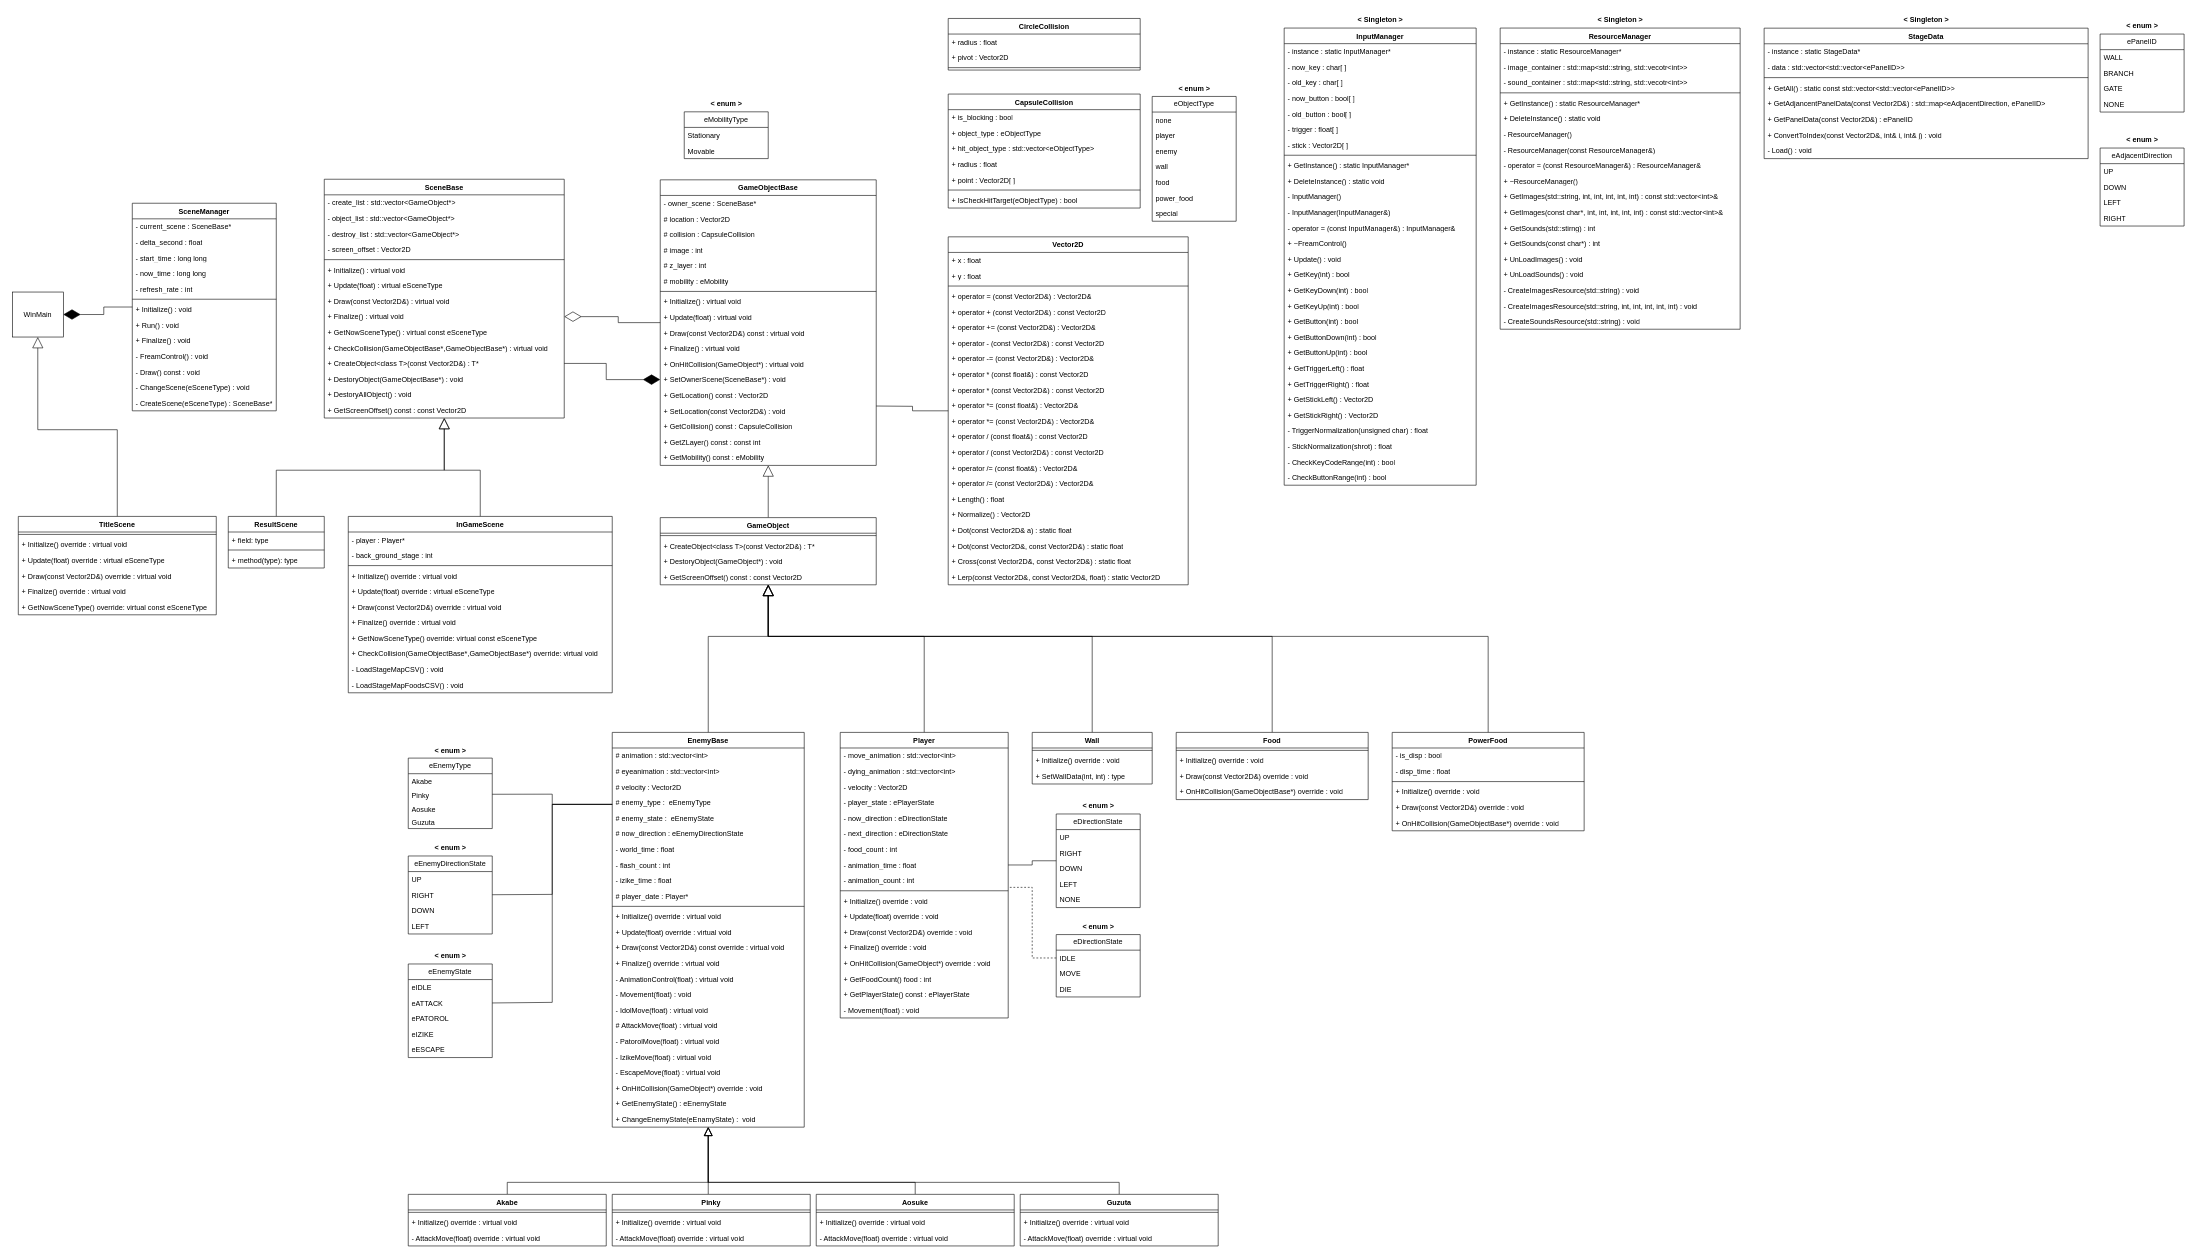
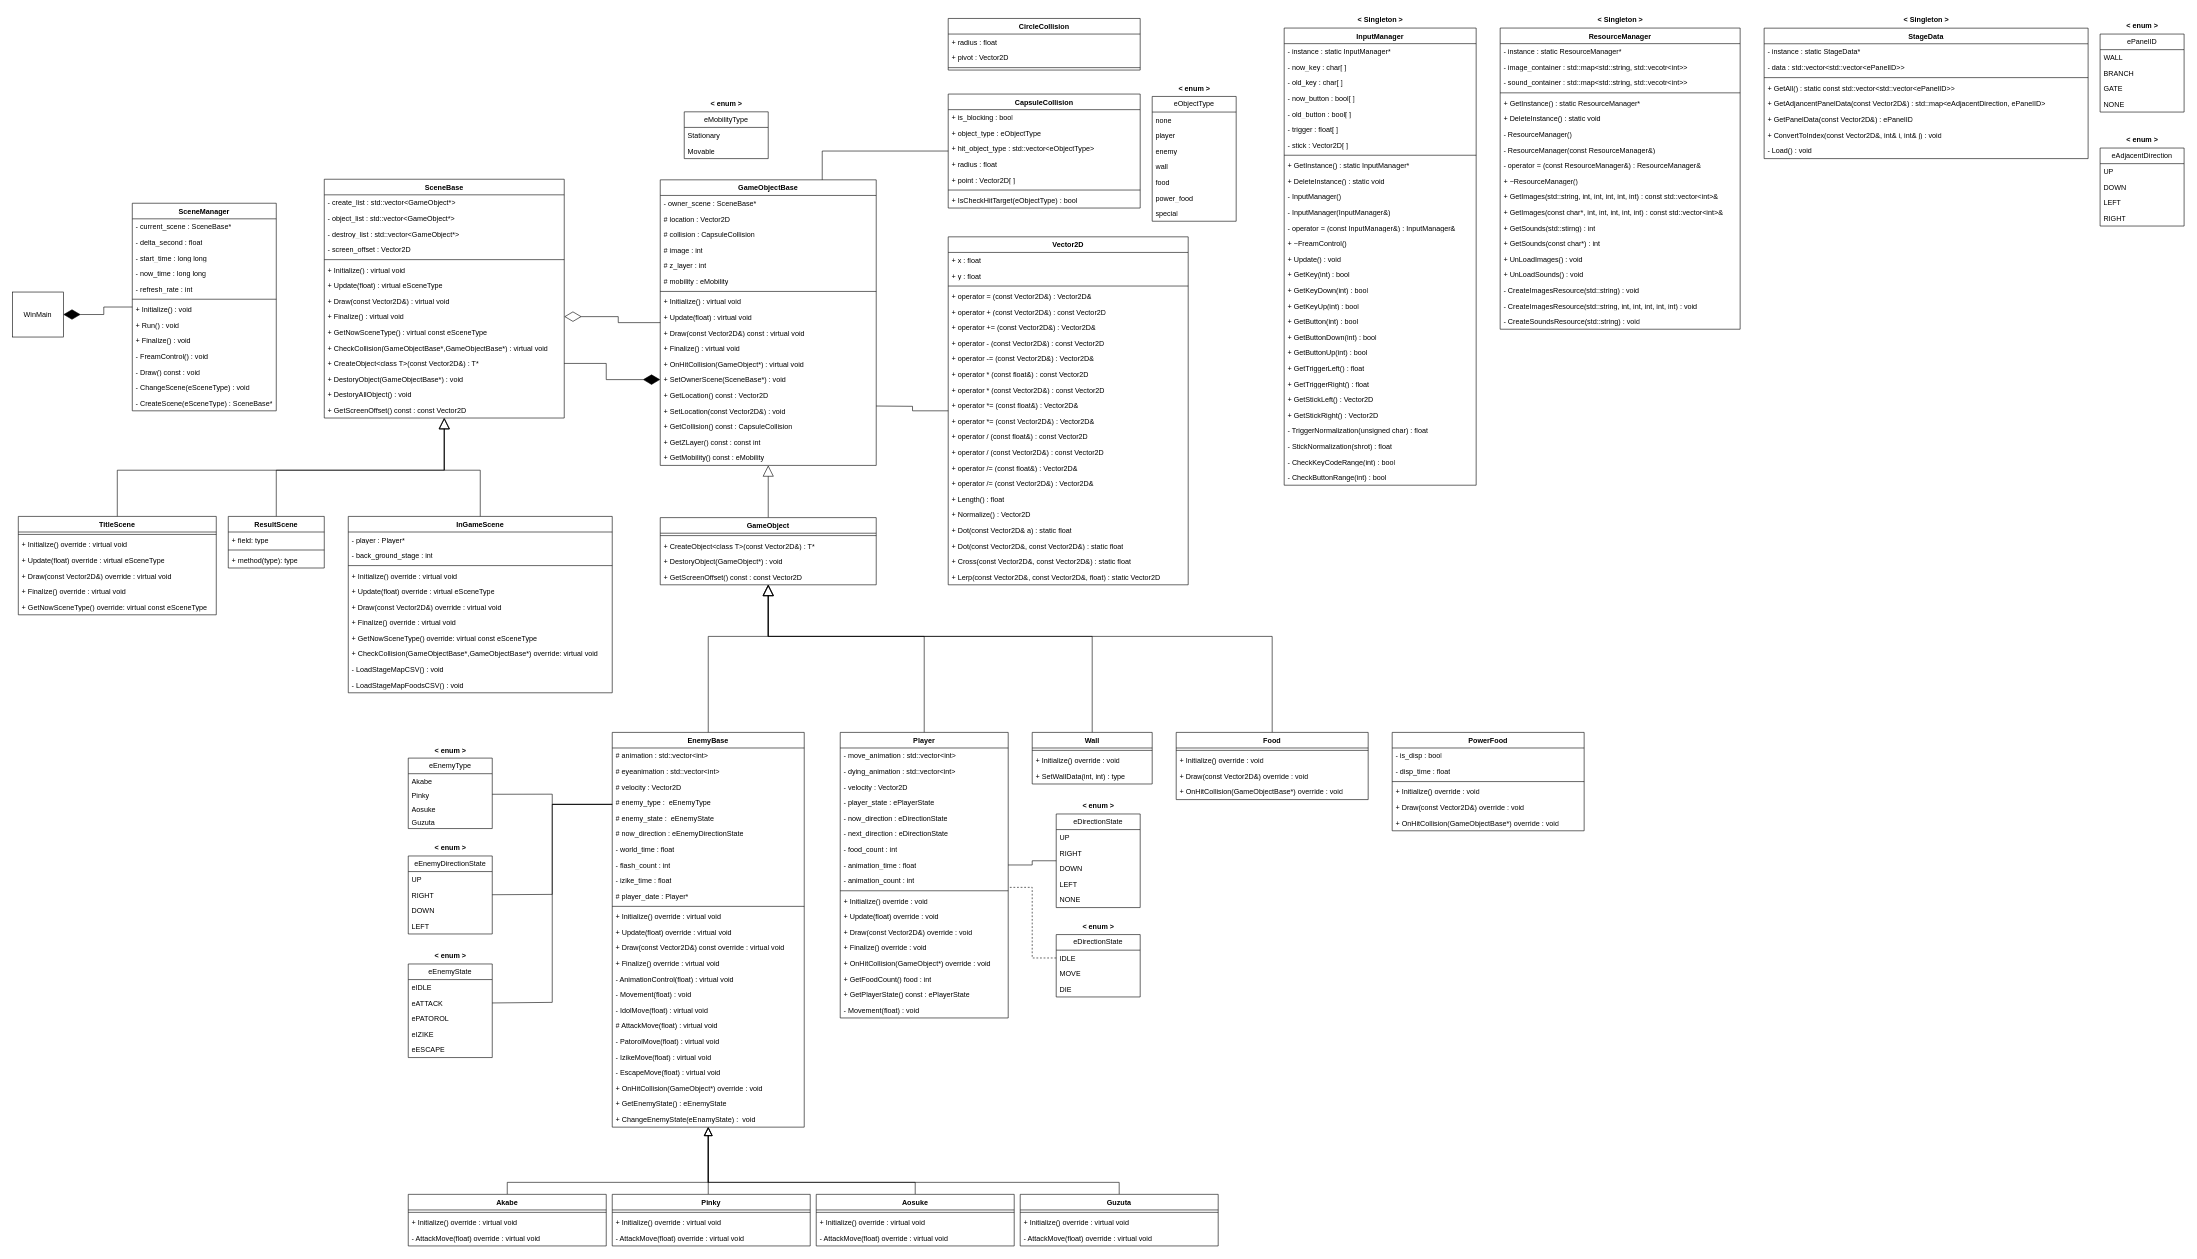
+ <mxCell id="85" style="edgeStyle=orthogonalEdgeStyle;rounded=0;orthogonalLoop=1;jettySize=auto;html=1;entryX=0.75;entryY=0;entryDx=0;entryDy=0;endArrow=none;endFill=0;" parent="1" source="86" target="36" edge="1"><mxGeometry relative="1" as="geometry" /></mxCell>
- <mxCell id="242" style="edgeStyle=orthogonalEdgeStyle;rounded=0;orthogonalLoop=1;jettySize=auto;html=1;exitX=0.5;exitY=0;exitDx=0;exitDy=0;endSize=16;endArrow=block;endFill=0;" parent="1" source="243" target="2" edge="1"><mxGeometry relative="1" as="geometry"><mxPoint x="740" y="700" as="targetPoint" /></mxGeometry></mxCell>
+ <mxCell id="242" style="edgeStyle=orthogonalEdgeStyle;rounded=0;orthogonalLoop=1;jettySize=auto;html=1;exitX=0.5;exitY=0;exitDx=0;exitDy=0;endSize=16;endArrow=block;endFill=0;" parent="1" source="243" target="19" edge="1"><mxGeometry relative="1" as="geometry"><mxPoint x="740" y="700" as="targetPoint" /></mxGeometry></mxCell>
- <mxCell id="170" style="edgeStyle=orthogonalEdgeStyle;rounded=0;orthogonalLoop=1;jettySize=auto;html=1;exitX=0.5;exitY=0;exitDx=0;exitDy=0;endArrow=block;endFill=0;endSize=16;" parent="1" source="171" target="56" edge="1"><mxGeometry relative="1" as="geometry"><Array as="points"><mxPoint x="2480" y="1060" /><mxPoint x="1280" y="1060" /></Array></mxGeometry></mxCell>
